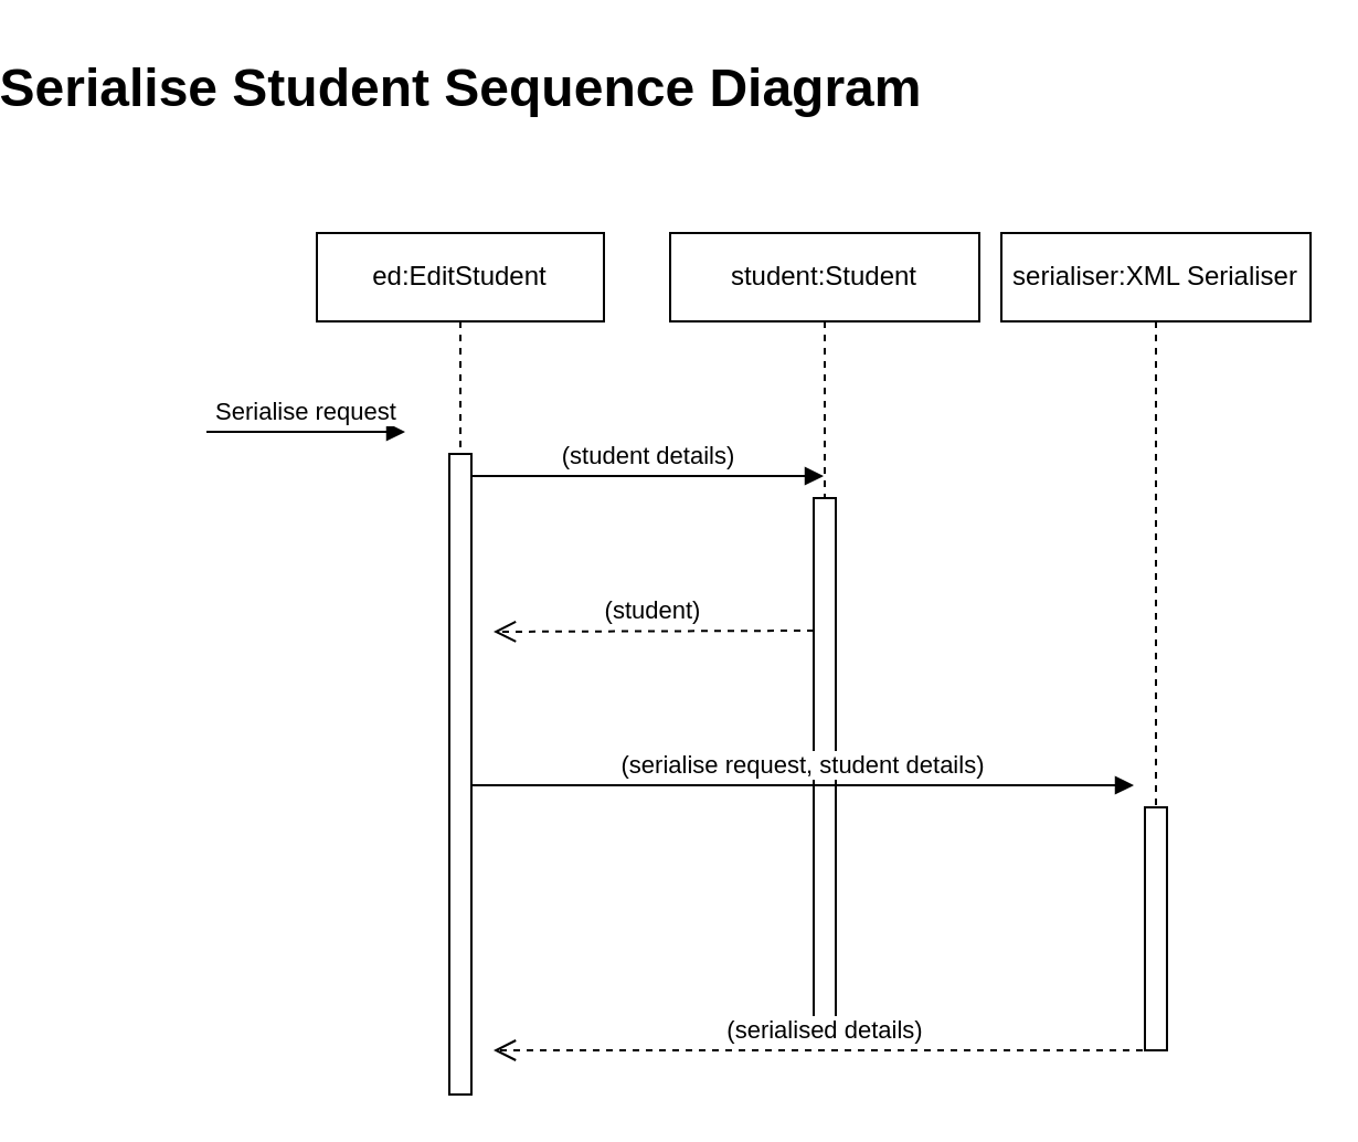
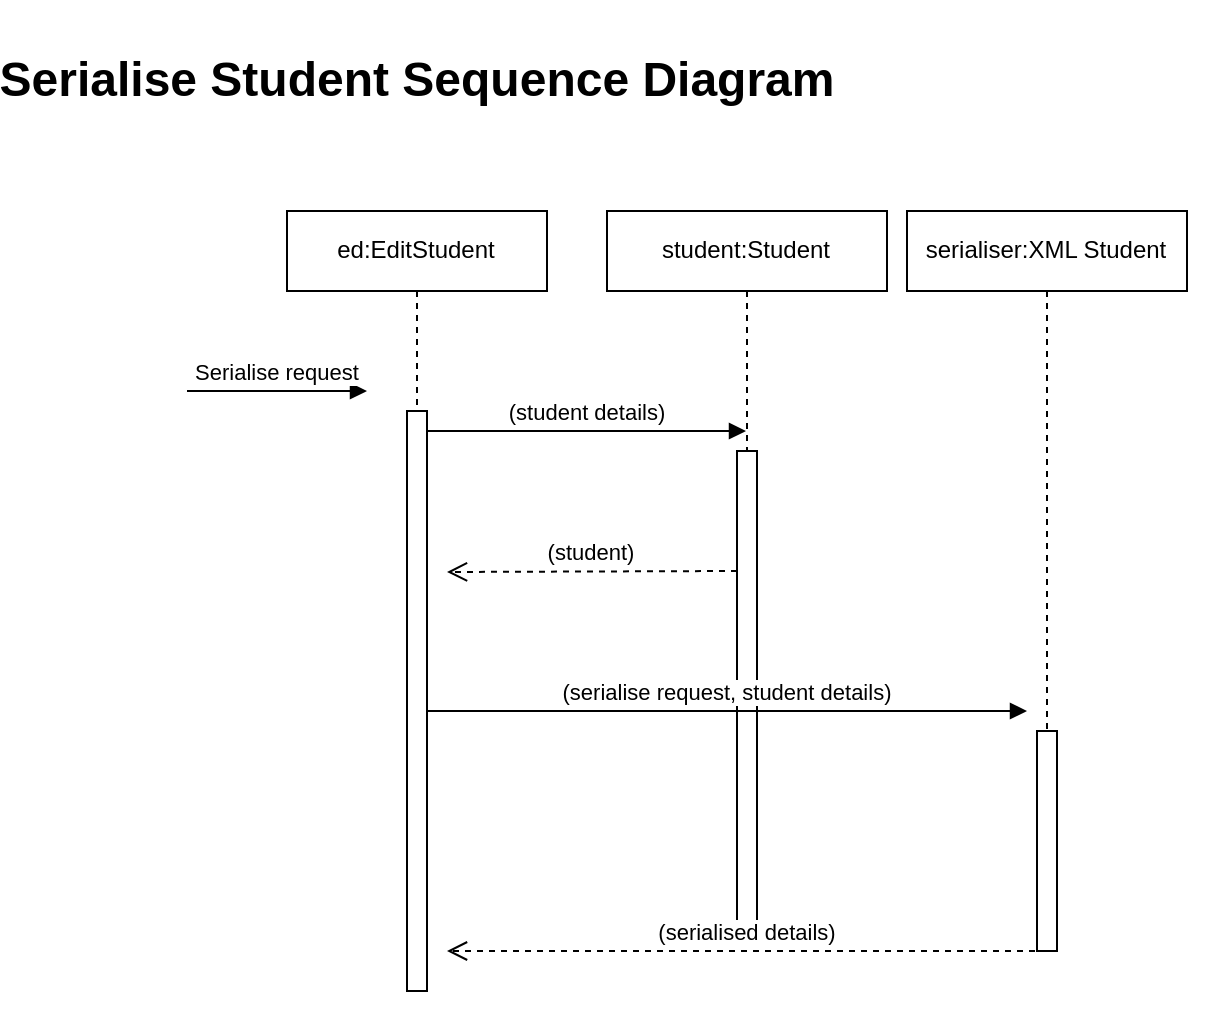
- <mxCell id="10" value="serialiser:XML Serialiser&lt;br&gt;" parent="1" vertex="1" style="shape=umlLifeline;perimeter=lifelinePerimeter;whiteSpace=wrap;html=1;container=1;collapsible=0;recursiveResize=0;outlineConnect=0;"><mxGeometry as="geometry" height="370" width="140" y="105" x="380" /></mxCell>
+ <mxCell id="10" value="serialiser:XML Student&lt;br&gt;" parent="1" vertex="1" style="shape=umlLifeline;perimeter=lifelinePerimeter;whiteSpace=wrap;html=1;container=1;collapsible=0;recursiveResize=0;outlineConnect=0;"><mxGeometry as="geometry" height="370" width="140" y="105" x="380" /></mxCell>
